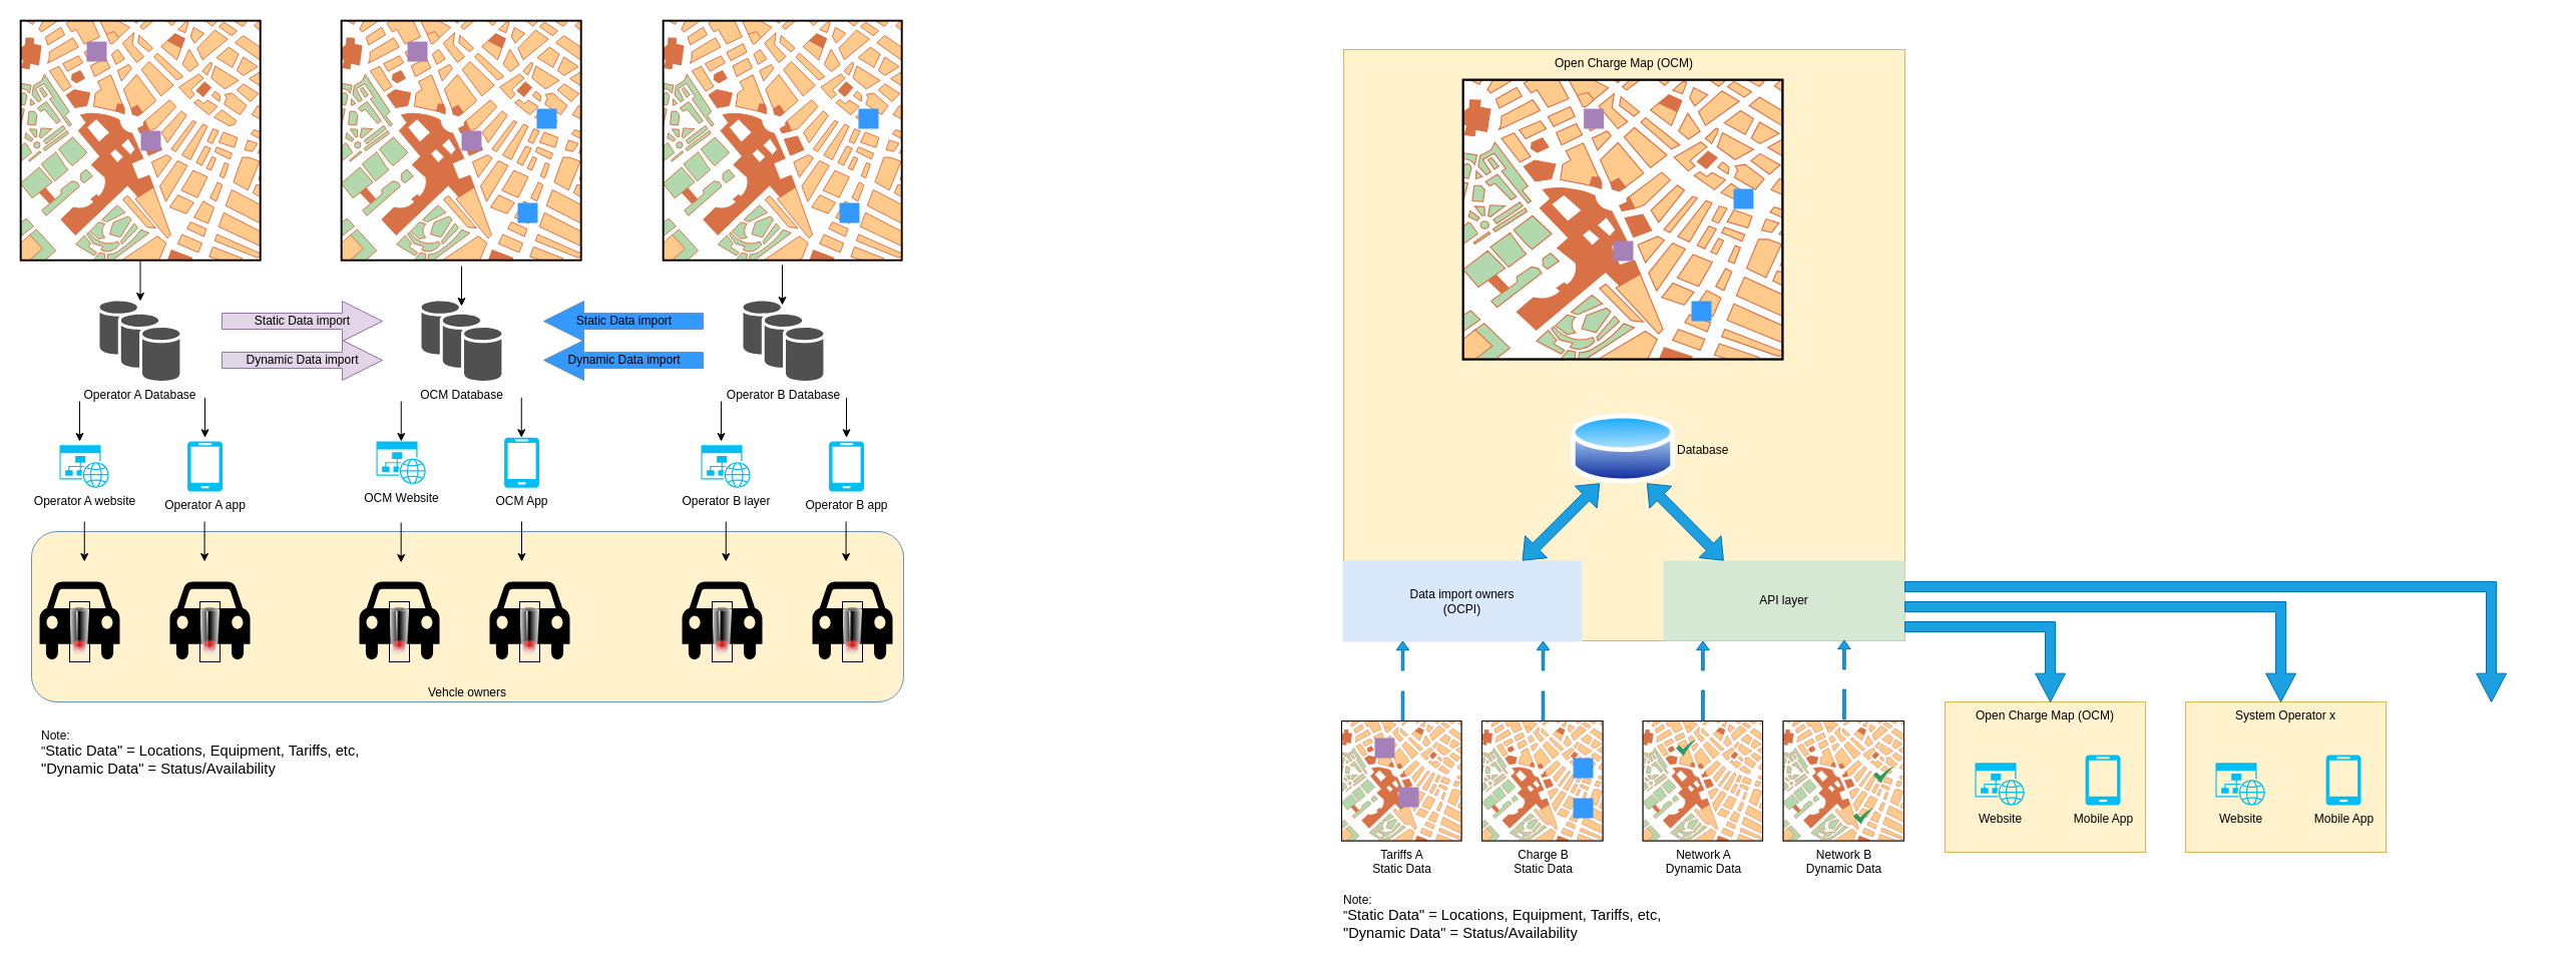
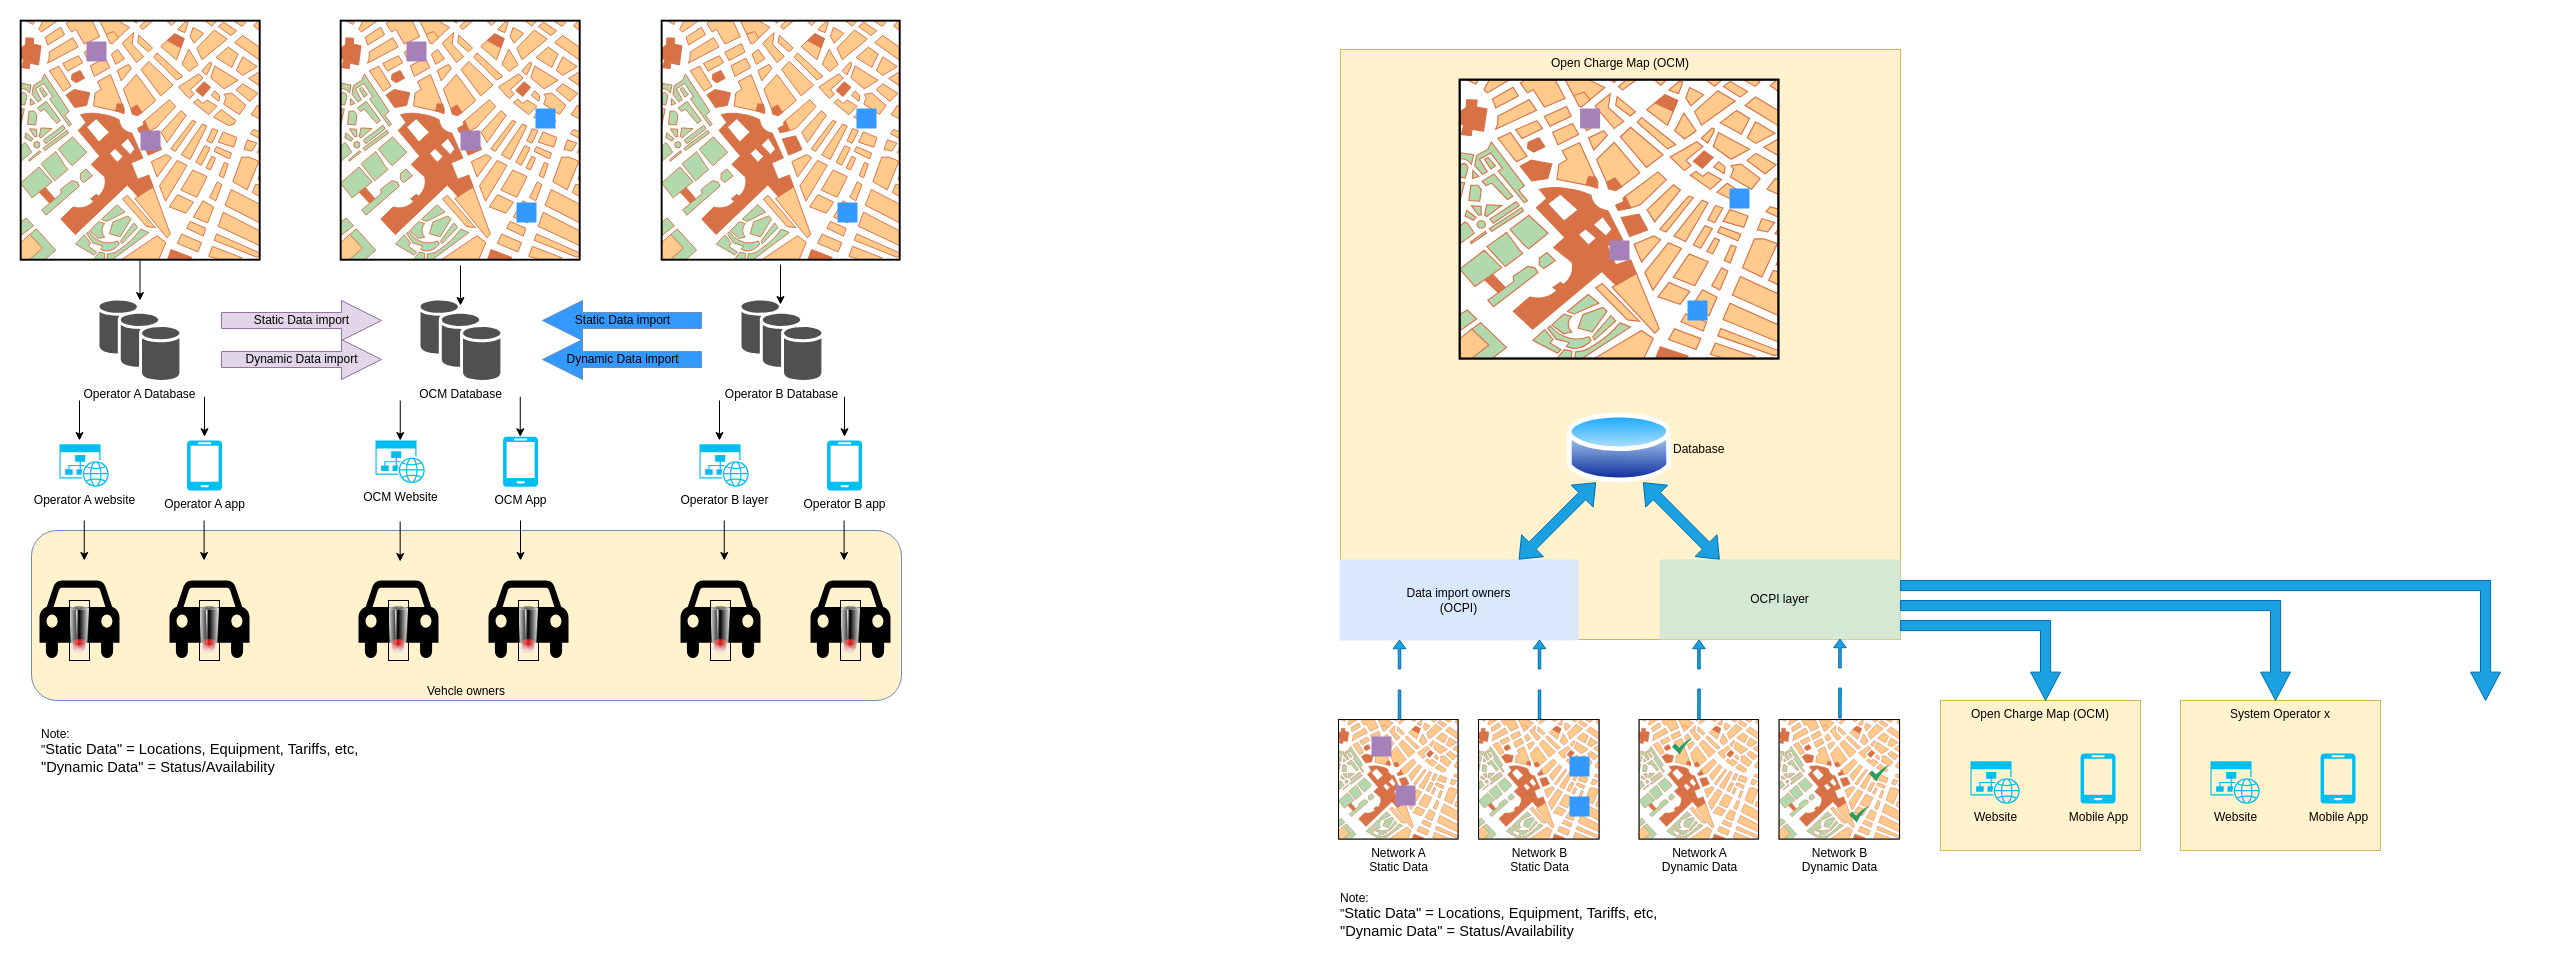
- <mxCell id="69" value="API layer" style="rounded=0;whiteSpace=wrap;html=1;fillColor=#d5e8d4;strokeColor=none;" parent="1" vertex="1"><mxGeometry x="1659" y="559" width="241" height="80" as="geometry" /></mxCell>
+ <mxCell id="69" value="OCPI layer" style="rounded=0;whiteSpace=wrap;html=1;fillColor=#d5e8d4;strokeColor=none;" parent="1" vertex="1"><mxGeometry x="1659" y="559" width="241" height="80" as="geometry" /></mxCell>
- <mxCell id="76" value="Tariffs A&lt;br&gt;Static Data" style="verticalLabelPosition=bottom;shadow=0;dashed=0;align=center;html=1;verticalAlign=top;strokeWidth=1;shape=mxgraph.mockup.misc.map;" parent="1" vertex="1"><mxGeometry x="1338" y="719" width="120" height="120" as="geometry" /></mxCell>
+ <mxCell id="76" value="Network A&lt;br&gt;Static Data" style="verticalLabelPosition=bottom;shadow=0;dashed=0;align=center;html=1;verticalAlign=top;strokeWidth=1;shape=mxgraph.mockup.misc.map;" parent="1" vertex="1"><mxGeometry x="1338" y="719" width="120" height="120" as="geometry" /></mxCell>
- <mxCell id="79" value="Charge B&lt;br&gt;Static Data" style="verticalLabelPosition=bottom;shadow=0;dashed=0;align=center;html=1;verticalAlign=top;strokeWidth=1;shape=mxgraph.mockup.misc.map;" parent="1" vertex="1"><mxGeometry x="1478" y="719" width="121" height="120" as="geometry" /></mxCell>
+ <mxCell id="79" value="Network B&lt;br&gt;Static Data" style="verticalLabelPosition=bottom;shadow=0;dashed=0;align=center;html=1;verticalAlign=top;strokeWidth=1;shape=mxgraph.mockup.misc.map;" parent="1" vertex="1"><mxGeometry x="1478" y="719" width="121" height="120" as="geometry" /></mxCell>
